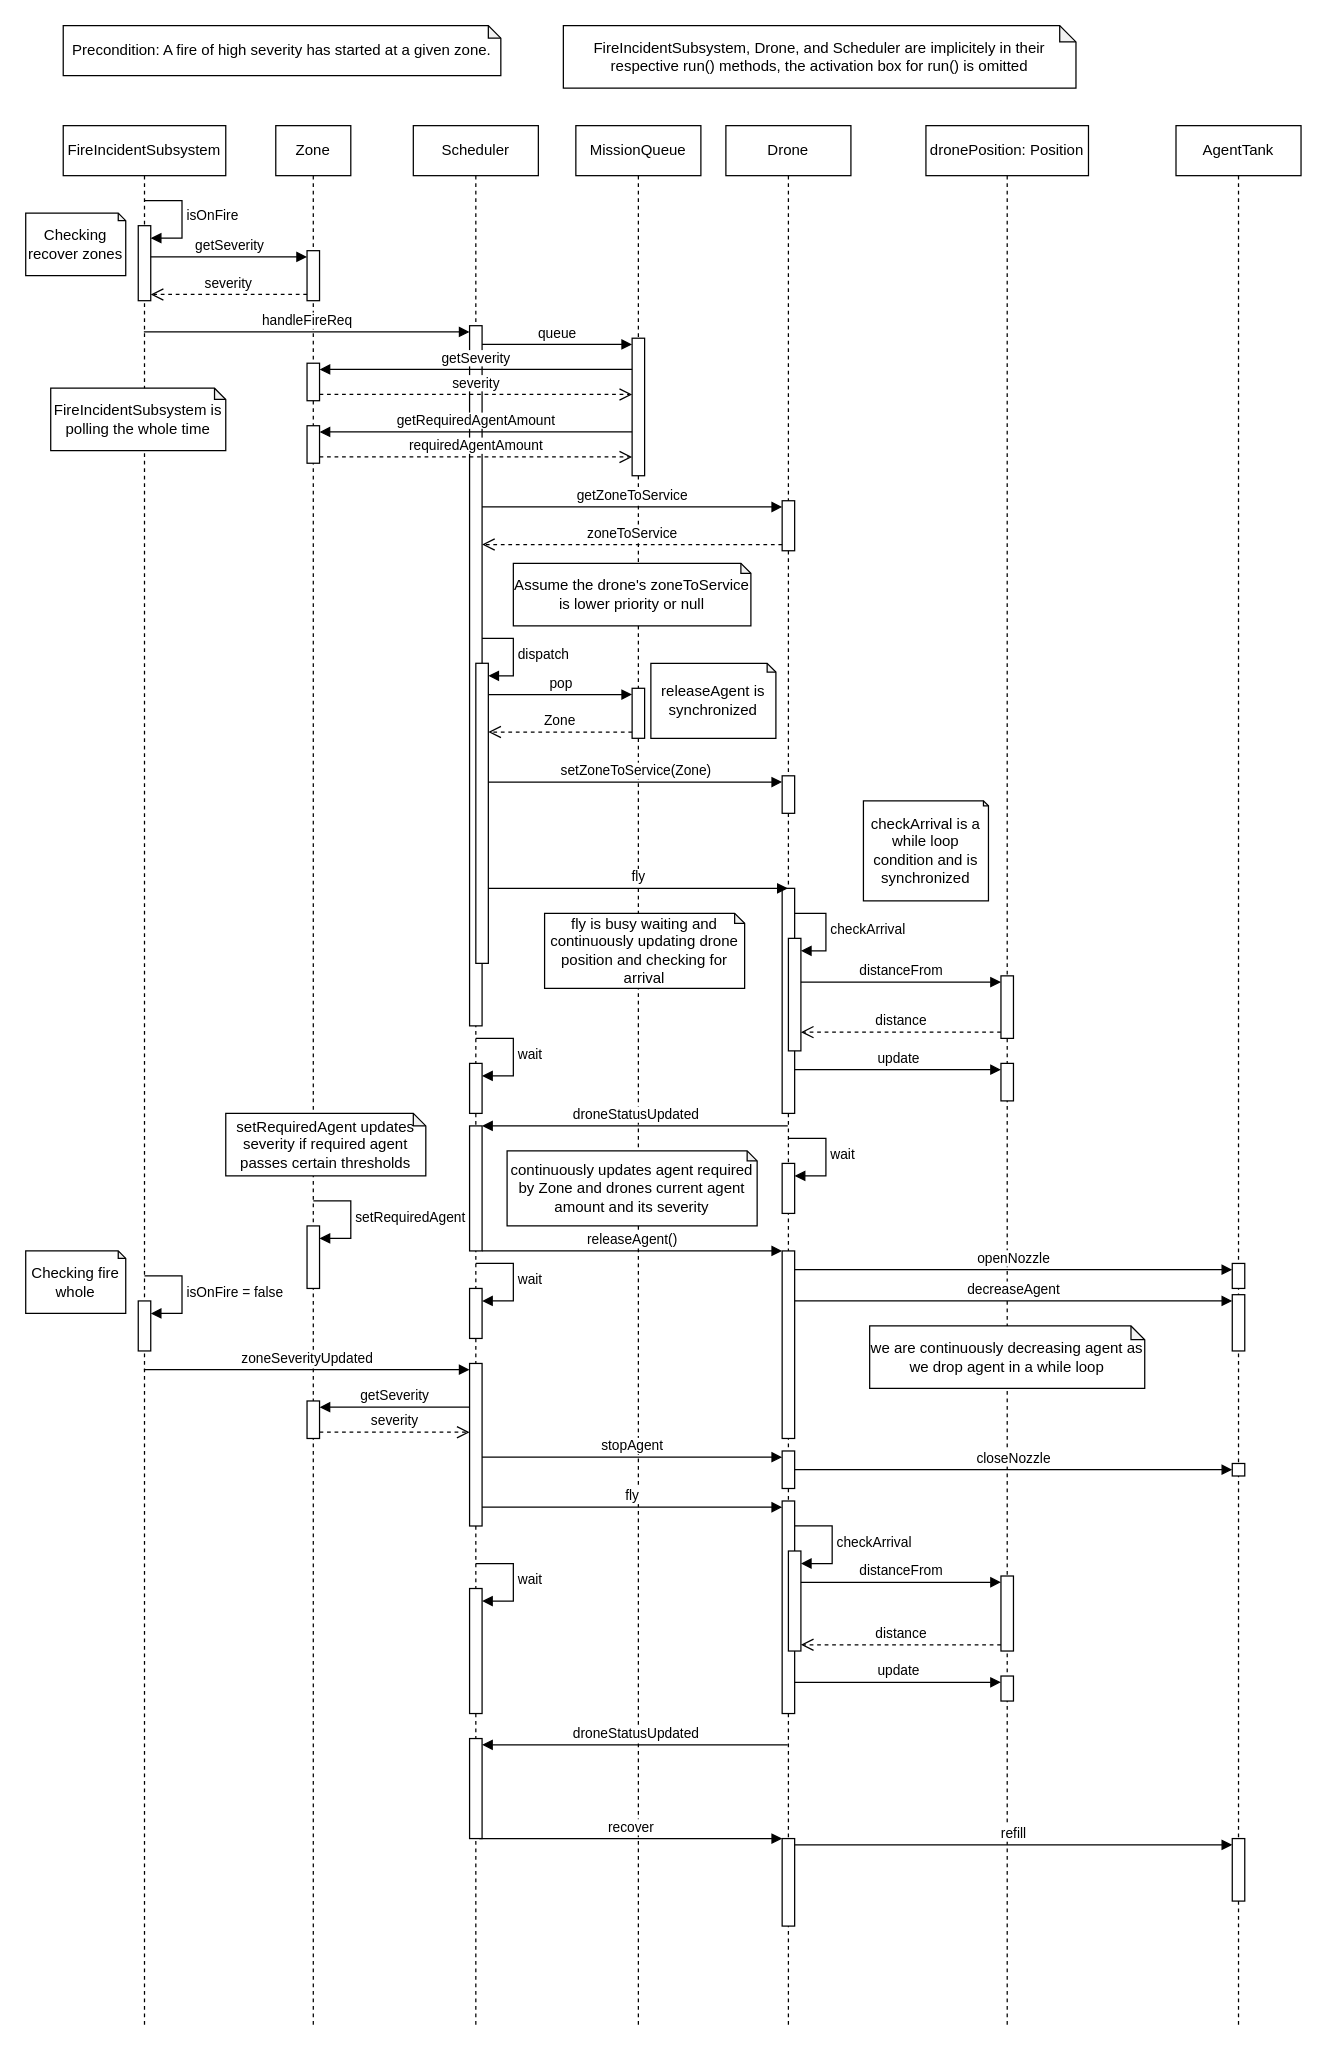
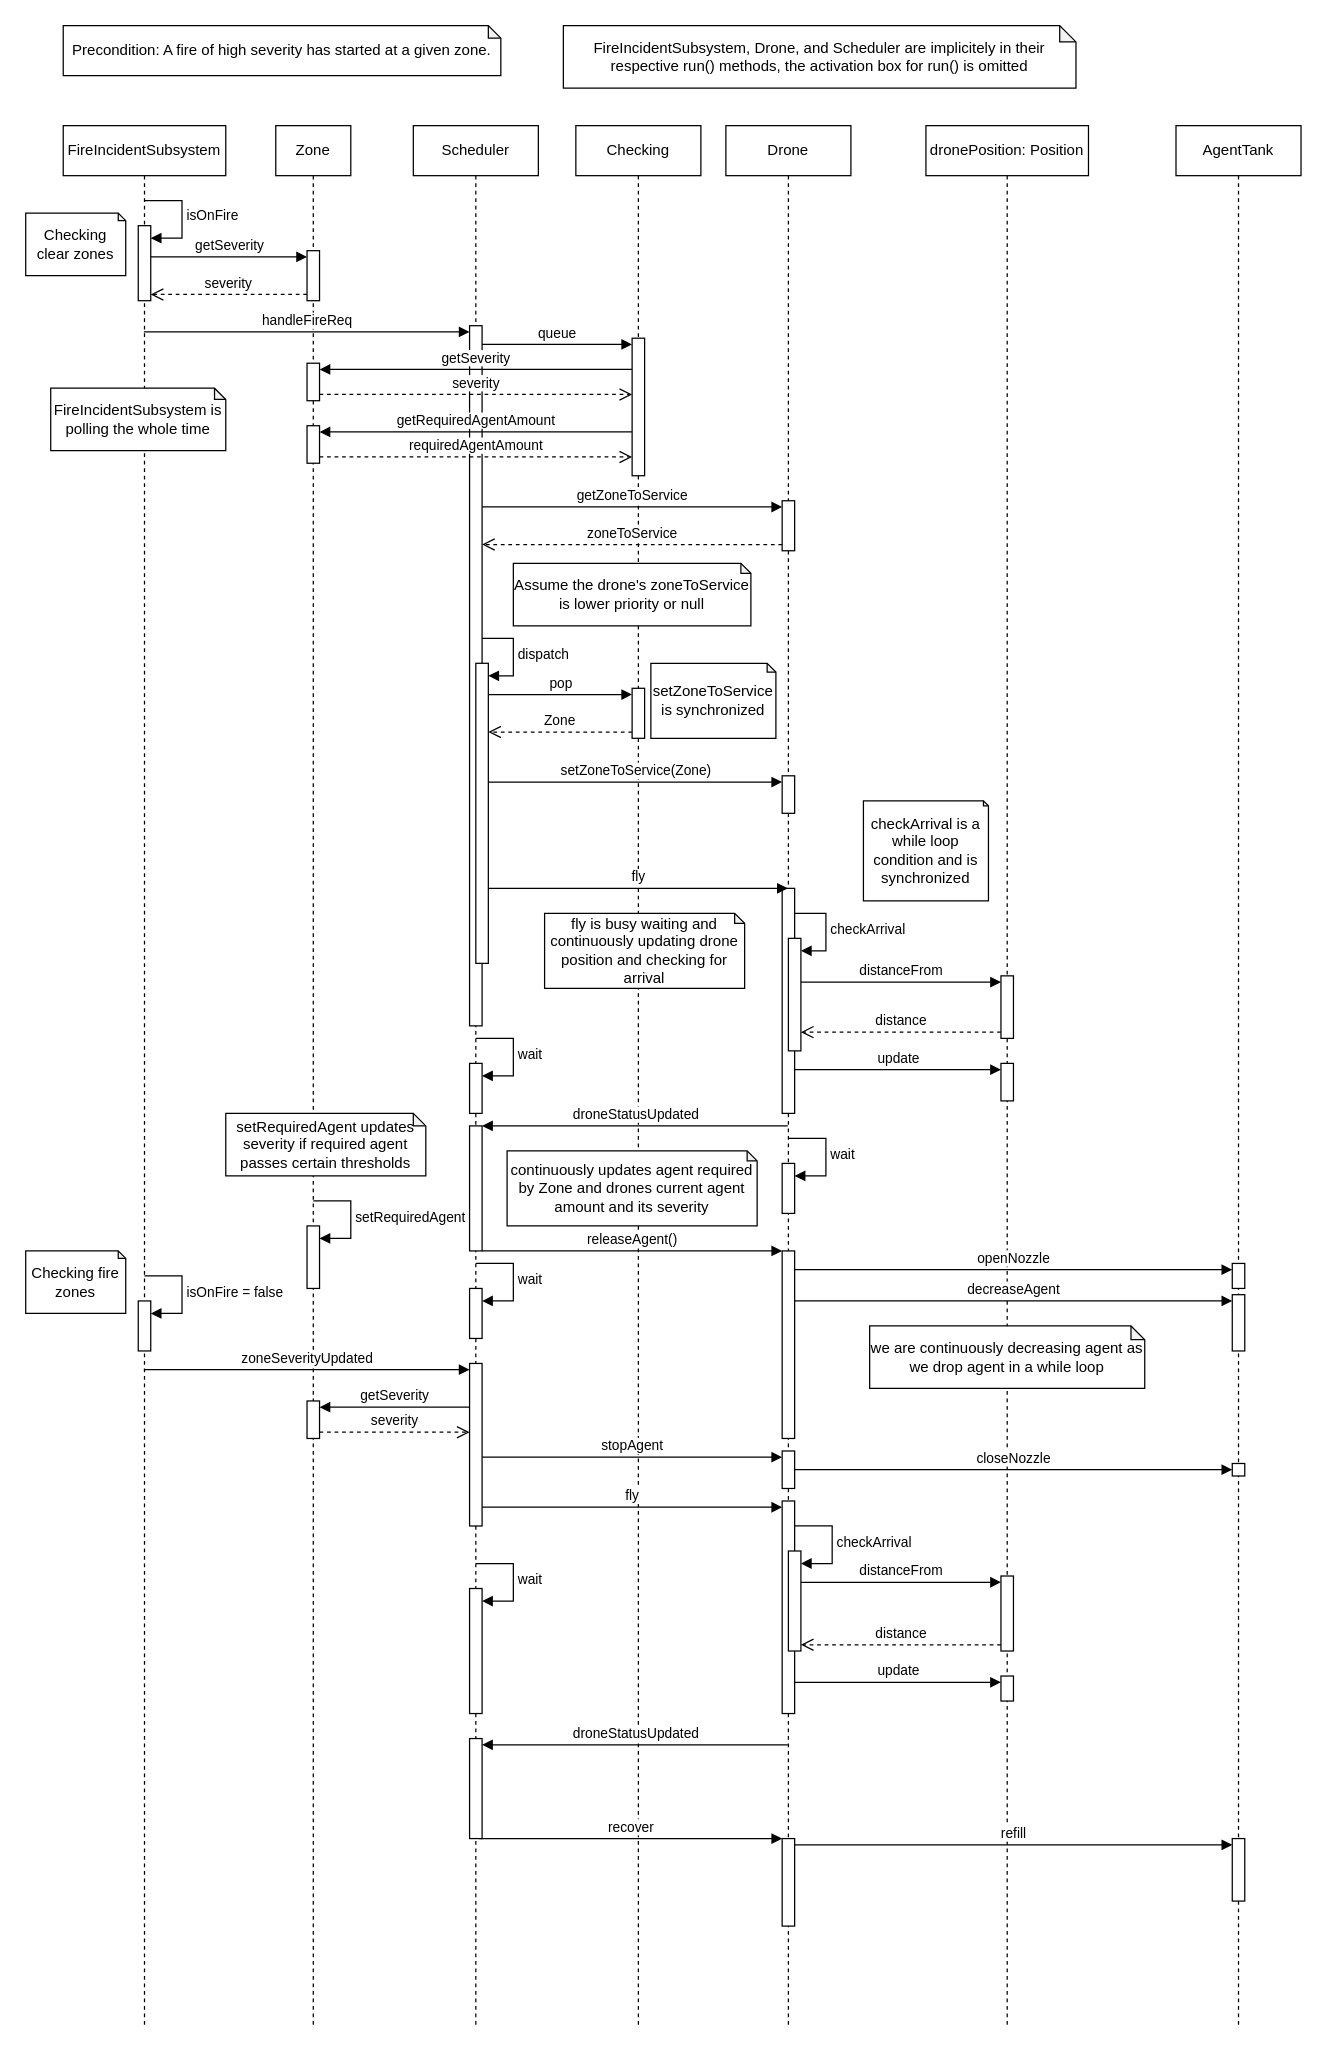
- <mxCell id="31" value="MissionQueue" style="shape=umlLifeline;perimeter=lifelinePerimeter;whiteSpace=wrap;html=1;container=1;dropTarget=0;collapsible=0;recursiveResize=0;outlineConnect=0;portConstraint=eastwest;newEdgeStyle={&quot;curved&quot;:0,&quot;rounded&quot;:0};" parent="1" vertex="1"><mxGeometry x="460" y="100" width="100" height="1520" as="geometry" /></mxCell>
+ <mxCell id="31" value="Checking" style="shape=umlLifeline;perimeter=lifelinePerimeter;whiteSpace=wrap;html=1;container=1;dropTarget=0;collapsible=0;recursiveResize=0;outlineConnect=0;portConstraint=eastwest;newEdgeStyle={&quot;curved&quot;:0,&quot;rounded&quot;:0};" parent="1" vertex="1"><mxGeometry x="460" y="100" width="100" height="1520" as="geometry" /></mxCell>
- <mxCell id="75" value="Checking recover zones" style="shape=note;whiteSpace=wrap;html=1;backgroundOutline=1;darkOpacity=0.05;size=6;" parent="1" vertex="1"><mxGeometry x="20" y="170" width="80" height="50" as="geometry" /></mxCell>
+ <mxCell id="75" value="Checking clear zones" style="shape=note;whiteSpace=wrap;html=1;backgroundOutline=1;darkOpacity=0.05;size=6;" parent="1" vertex="1"><mxGeometry x="20" y="170" width="80" height="50" as="geometry" /></mxCell>
- <mxCell id="69" value="releaseAgent is synchronized" style="shape=note;whiteSpace=wrap;html=1;backgroundOutline=1;darkOpacity=0.05;size=7;" parent="1" vertex="1"><mxGeometry x="520" y="530" width="100" height="60" as="geometry" /></mxCell>
+ <mxCell id="69" value="setZoneToService is synchronized" style="shape=note;whiteSpace=wrap;html=1;backgroundOutline=1;darkOpacity=0.05;size=7;" parent="1" vertex="1"><mxGeometry x="520" y="530" width="100" height="60" as="geometry" /></mxCell>
- <mxCell id="76" value="Checking fire whole" style="shape=note;whiteSpace=wrap;html=1;backgroundOutline=1;darkOpacity=0.05;size=6;" parent="1" vertex="1"><mxGeometry x="20" y="1000" width="80" height="50" as="geometry" /></mxCell>
+ <mxCell id="76" value="Checking fire zones" style="shape=note;whiteSpace=wrap;html=1;backgroundOutline=1;darkOpacity=0.05;size=6;" parent="1" vertex="1"><mxGeometry x="20" y="1000" width="80" height="50" as="geometry" /></mxCell>
